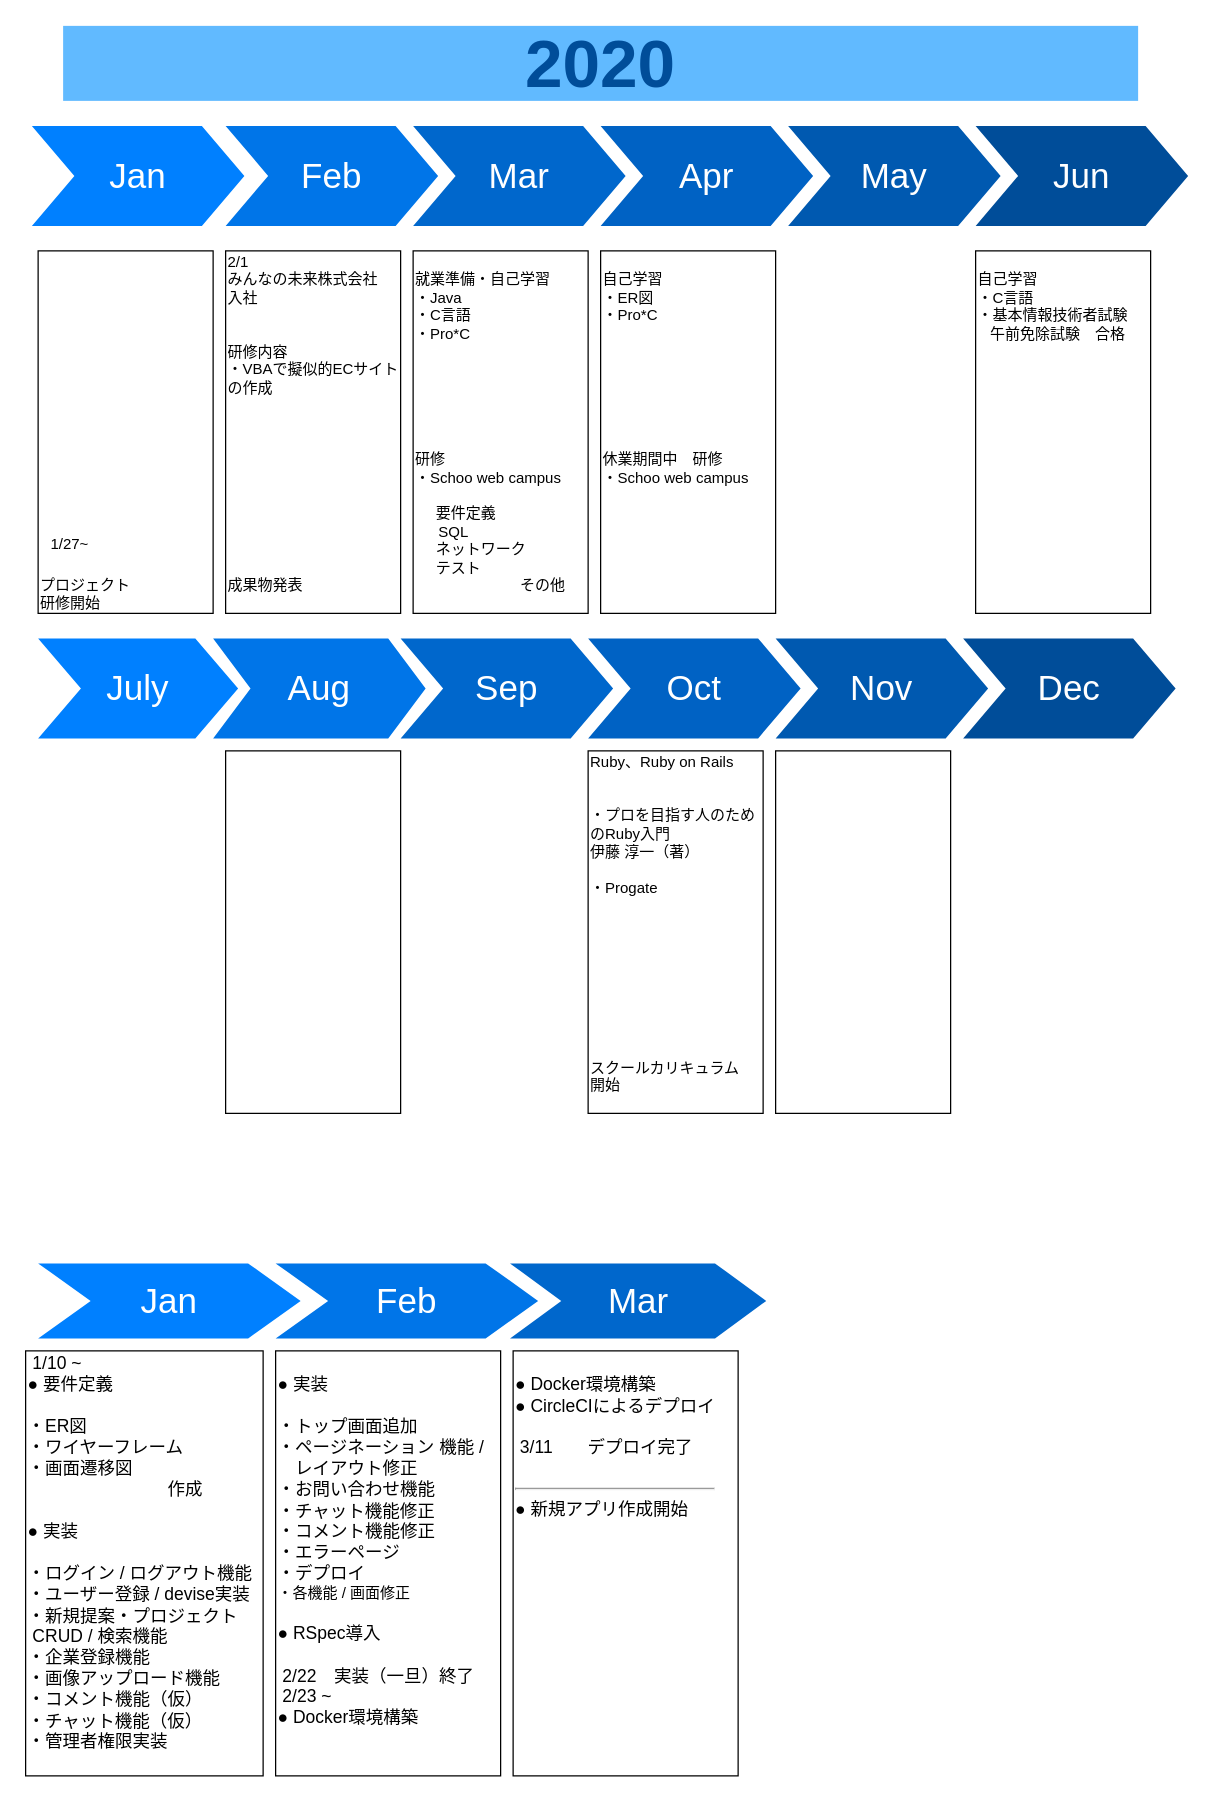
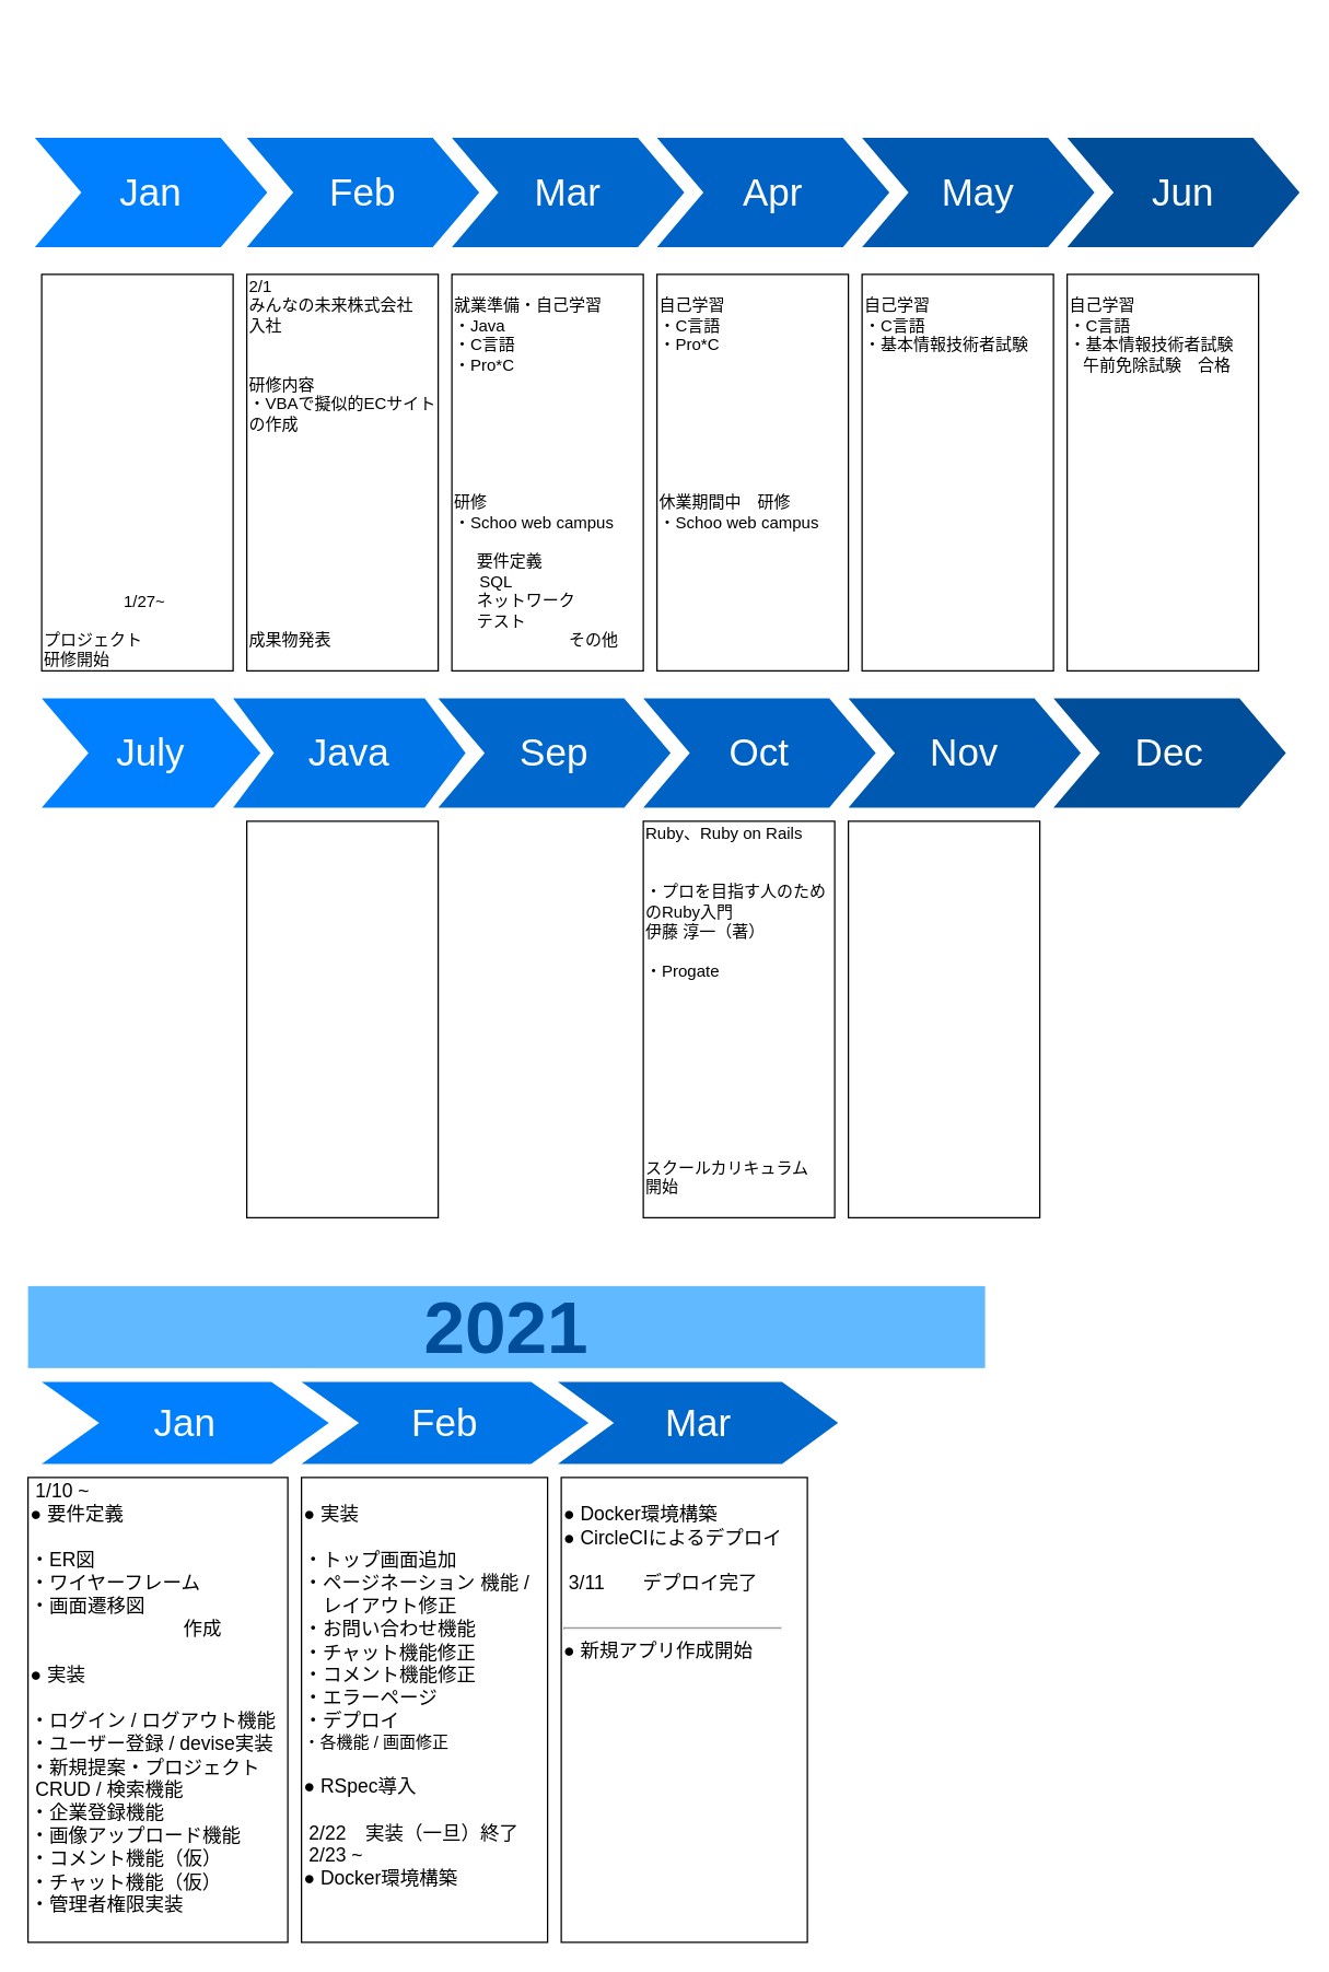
- <mxCell id="8" value="2020" style="text;html=1;strokeColor=none;fillColor=#61BAFF;align=center;verticalAlign=middle;whiteSpace=wrap;fontSize=54;fontStyle=1;fontColor=#004D99;" parent="1" vertex="1"><mxGeometry x="50" y="20" width="860" height="60" as="geometry" /></mxCell>
- <mxCell id="19" value="&lt;span&gt;&lt;br&gt;&lt;/span&gt;自己学習&lt;br&gt;・ER図&lt;br&gt;・Pro*C&lt;br&gt;&lt;br&gt;&amp;nbsp; &amp;nbsp;&lt;br&gt;&lt;br&gt;&lt;br&gt;&lt;br&gt;&lt;br&gt;&lt;br&gt;休業期間中　研修&lt;br&gt;・Schoo web&amp;nbsp;campus&lt;br&gt;　&lt;br&gt;　&amp;nbsp; &lt;br&gt;　" style="text;spacingTop=-5;fillColor=#ffffff;whiteSpace=wrap;html=1;align=left;fontSize=12;fontFamily=Helvetica;fillColor=none;strokeColor=#000000;" vertex="1" parent="1"><mxGeometry x="480" y="200" width="140" height="290" as="geometry" /></mxCell>
+ <mxCell id="19" value="&lt;span&gt;&lt;br&gt;&lt;/span&gt;自己学習&lt;br&gt;・C言語&lt;br&gt;・Pro*C&lt;br&gt;&lt;br&gt;&amp;nbsp; &amp;nbsp;&lt;br&gt;&lt;br&gt;&lt;br&gt;&lt;br&gt;&lt;br&gt;&lt;br&gt;休業期間中　研修&lt;br&gt;・Schoo web&amp;nbsp;campus&lt;br&gt;　&lt;br&gt;　&amp;nbsp; &lt;br&gt;　" style="text;spacingTop=-5;fillColor=#ffffff;whiteSpace=wrap;html=1;align=left;fontSize=12;fontFamily=Helvetica;fillColor=none;strokeColor=#000000;" vertex="1" parent="1"><mxGeometry x="480" y="200" width="140" height="290" as="geometry" /></mxCell>
+ <mxCell id="20" value="&lt;span&gt;&lt;br&gt;&lt;/span&gt;自己学習&lt;br&gt;・C言語&lt;br&gt;・基本情報技術者試験 &lt;br&gt;&lt;br&gt;&lt;br&gt;&amp;nbsp; &amp;nbsp;&lt;br&gt;&lt;br&gt;&lt;br&gt;&lt;br&gt;&lt;br&gt;&lt;br&gt;" style="text;spacingTop=-5;fillColor=#ffffff;whiteSpace=wrap;html=1;align=left;fontSize=12;fontFamily=Helvetica;fillColor=none;strokeColor=#000000;" vertex="1" parent="1"><mxGeometry x="630" y="200" width="140" height="290" as="geometry" /></mxCell>
- <mxCell id="17" value="1/27~" style="text;html=1;align=center;verticalAlign=middle;resizable=0;points=[];autosize=1;" vertex="1" parent="1"><mxGeometry x="30" y="425" width="50" height="20" as="geometry" /></mxCell>
+ <mxCell id="17" value="1/27~" style="text;html=1;align=center;verticalAlign=middle;resizable=0;points=[];autosize=1;" vertex="1" parent="1"><mxGeometry x="80" y="430" width="50" height="20" as="geometry" /></mxCell>
- <mxCell id="10" value="Aug" style="shape=step;whiteSpace=wrap;html=1;fontSize=28;fillColor=#0075E8;fontColor=#FFFFFF;strokeColor=none;size=0.176;" vertex="1" parent="1"><mxGeometry x="170" y="510" width="170" height="80" as="geometry" /></mxCell>
+ <mxCell id="10" value="Java" style="shape=step;whiteSpace=wrap;html=1;fontSize=28;fillColor=#0075E8;fontColor=#FFFFFF;strokeColor=none;size=0.176;" vertex="1" parent="1"><mxGeometry x="170" y="510" width="170" height="80" as="geometry" /></mxCell>
+ <mxCell id="32" value="2021" style="text;html=1;strokeColor=none;fillColor=#61BAFF;align=center;verticalAlign=middle;whiteSpace=wrap;fontSize=54;fontStyle=1;fontColor=#004D99;" vertex="1" parent="25"><mxGeometry width="700" height="60" as="geometry" /></mxCell>
